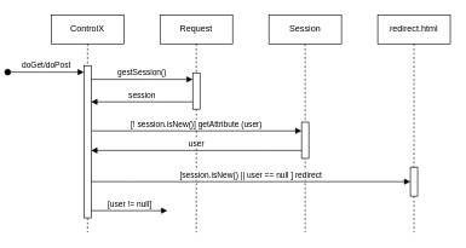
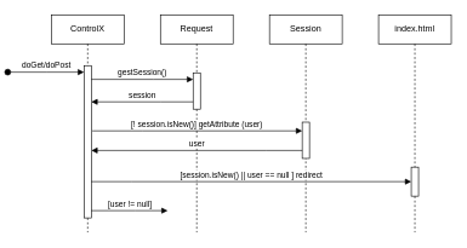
- <mxCell id="13" value="redirect.html" style="shape=umlLifeline;perimeter=lifelinePerimeter;whiteSpace=wrap;html=1;container=0;dropTarget=0;collapsible=0;recursiveResize=0;outlineConnect=0;portConstraint=eastwest;newEdgeStyle={&quot;edgeStyle&quot;:&quot;elbowEdgeStyle&quot;,&quot;elbow&quot;:&quot;vertical&quot;,&quot;curved&quot;:0,&quot;rounded&quot;:0};" parent="1" vertex="1"><mxGeometry x="470" y="20" width="100" height="300" as="geometry" /></mxCell>
+ <mxCell id="13" value="index.html" style="shape=umlLifeline;perimeter=lifelinePerimeter;whiteSpace=wrap;html=1;container=0;dropTarget=0;collapsible=0;recursiveResize=0;outlineConnect=0;portConstraint=eastwest;newEdgeStyle={&quot;edgeStyle&quot;:&quot;elbowEdgeStyle&quot;,&quot;elbow&quot;:&quot;vertical&quot;,&quot;curved&quot;:0,&quot;rounded&quot;:0};" parent="1" vertex="1"><mxGeometry x="470" y="20" width="100" height="300" as="geometry" /></mxCell>
